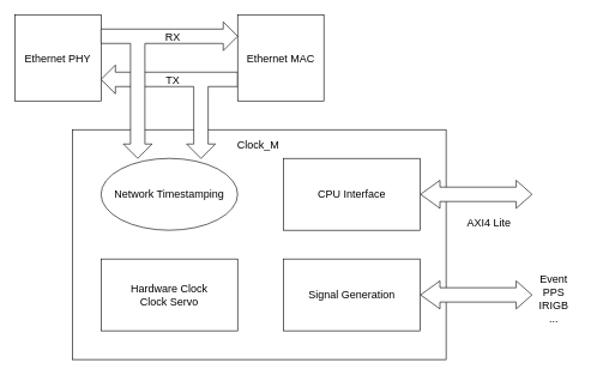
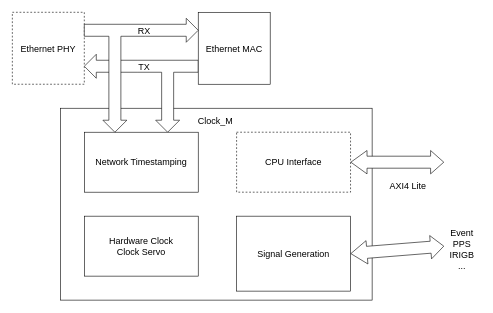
- <mxCell id="9" value="&lt;font style=&quot;font-size: 15px;&quot;&gt;Ethernet PHY&lt;/font&gt;" style="rounded=0;whiteSpace=wrap;html=1;" parent="4" vertex="1"><mxGeometry x="20" y="20" width="120" height="120" as="geometry" /></mxCell>
+ <mxCell id="9" value="&lt;font style=&quot;font-size: 15px;&quot;&gt;Ethernet PHY&lt;/font&gt;" style="rounded=0;whiteSpace=wrap;html=1;dashed=1;" parent="4" vertex="1"><mxGeometry x="20" y="20" width="120" height="120" as="geometry" /></mxCell>
- <mxCell id="5" value="&lt;font style=&quot;font-size: 15px;&quot;&gt;Network Timestamping&lt;br&gt;&lt;/font&gt;" style="ellipse;whiteSpace=wrap;html=1;" parent="4" vertex="1"><mxGeometry x="140" y="220" width="190" height="100" as="geometry" /></mxCell>
+ <mxCell id="5" value="&lt;font style=&quot;font-size: 15px;&quot;&gt;Network Timestamping&lt;br&gt;&lt;/font&gt;" style="rounded=0;whiteSpace=wrap;html=1;" parent="4" vertex="1"><mxGeometry x="140" y="220" width="190" height="100" as="geometry" /></mxCell>
- <mxCell id="6" value="&lt;font style=&quot;font-size: 15px;&quot;&gt;CPU Interface&lt;/font&gt;" style="rounded=0;whiteSpace=wrap;html=1;" parent="4" vertex="1"><mxGeometry x="394" y="220" width="190" height="100" as="geometry" /></mxCell>
+ <mxCell id="6" value="&lt;font style=&quot;font-size: 15px;&quot;&gt;CPU Interface&lt;/font&gt;" style="rounded=0;whiteSpace=wrap;html=1;dashed=1;" parent="4" vertex="1"><mxGeometry x="394" y="220" width="190" height="100" as="geometry" /></mxCell>
- <mxCell id="8" value="&lt;font style=&quot;font-size: 15px;&quot;&gt;Signal Generation&lt;/font&gt;" style="rounded=0;whiteSpace=wrap;html=1;" parent="4" vertex="1"><mxGeometry x="394" y="360" width="190" height="100" as="geometry" /></mxCell>
+ <mxCell id="8" value="&lt;font style=&quot;font-size: 15px;&quot;&gt;Signal Generation&lt;/font&gt;" style="rounded=0;whiteSpace=wrap;html=1;" parent="4" vertex="1"><mxGeometry x="394" y="360" width="190" height="125" as="geometry" /></mxCell>
